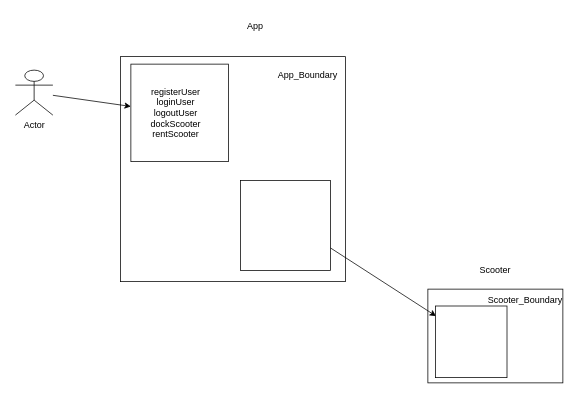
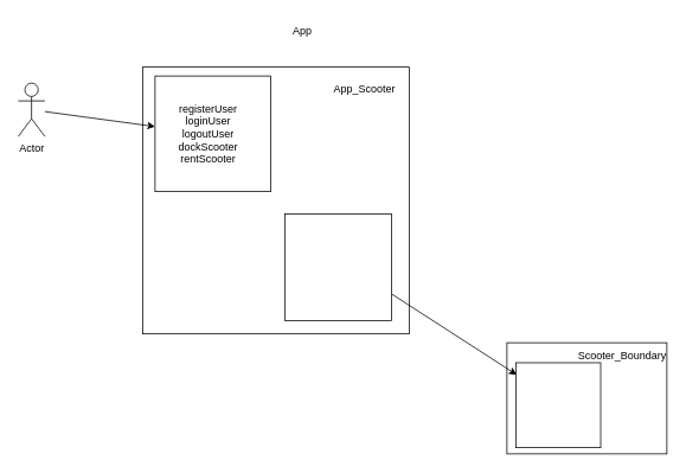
- <mxCell id="3" value="App_Boundary" style="text;html=1;strokeColor=none;fillColor=none;align=center;verticalAlign=middle;whiteSpace=wrap;rounded=0;movable=1;resizable=1;rotatable=1;deletable=1;editable=1;connectable=1;" parent="1" vertex="1"><mxGeometry x="380" y="85" width="60" height="30" as="geometry" /></mxCell>
+ <mxCell id="3" value="App_Scooter" style="text;html=1;strokeColor=none;fillColor=none;align=center;verticalAlign=middle;whiteSpace=wrap;rounded=0;movable=1;resizable=1;rotatable=1;deletable=1;editable=1;connectable=1;" parent="1" vertex="1"><mxGeometry x="380" y="85" width="60" height="30" as="geometry" /></mxCell>
- <mxCell id="5" value="Actor" style="shape=umlActor;verticalLabelPosition=bottom;verticalAlign=top;html=1;outlineConnect=0;" parent="1" vertex="1"><mxGeometry x="20" y="93" width="50" height="60" as="geometry" /></mxCell>
+ <mxCell id="5" value="Actor" style="shape=umlActor;verticalLabelPosition=bottom;verticalAlign=top;html=1;outlineConnect=0;" parent="1" vertex="1"><mxGeometry x="20" y="93" width="30" height="60" as="geometry" /></mxCell>
- <mxCell id="10" value="Scooter" style="text;html=1;strokeColor=none;fillColor=none;align=center;verticalAlign=middle;whiteSpace=wrap;rounded=0;" parent="1" vertex="1"><mxGeometry x="630" y="345" width="60" height="30" as="geometry" /></mxCell>
